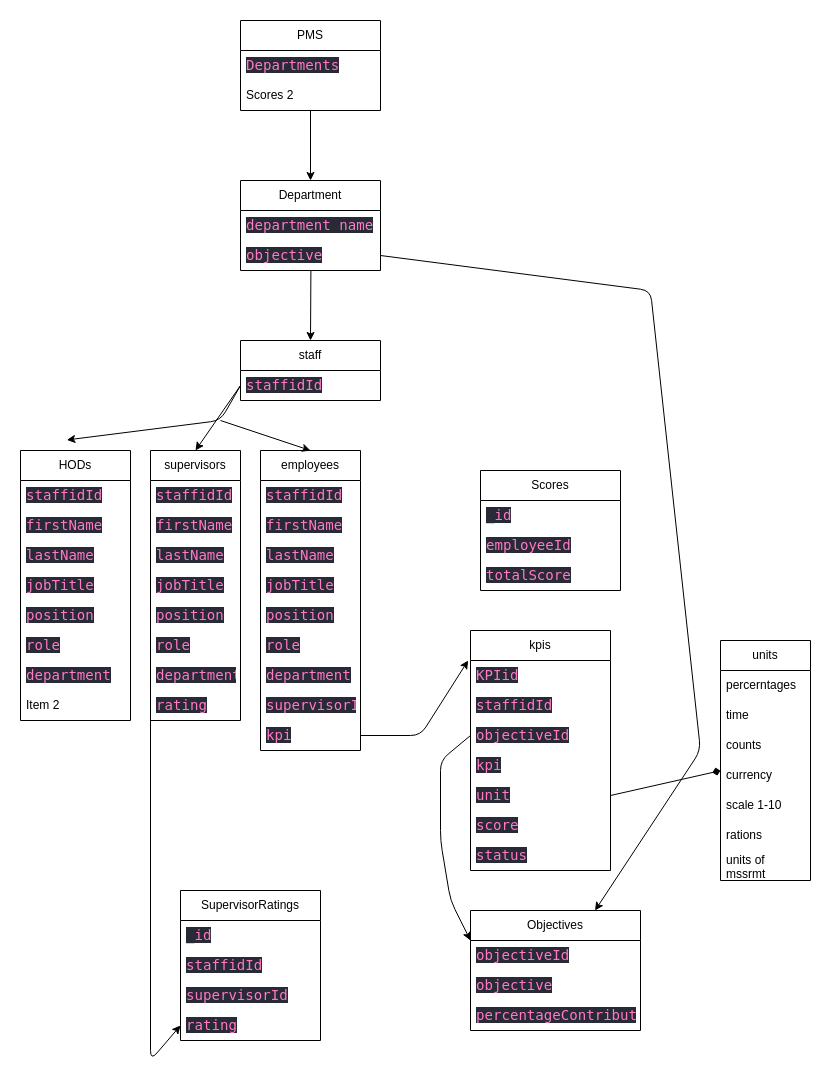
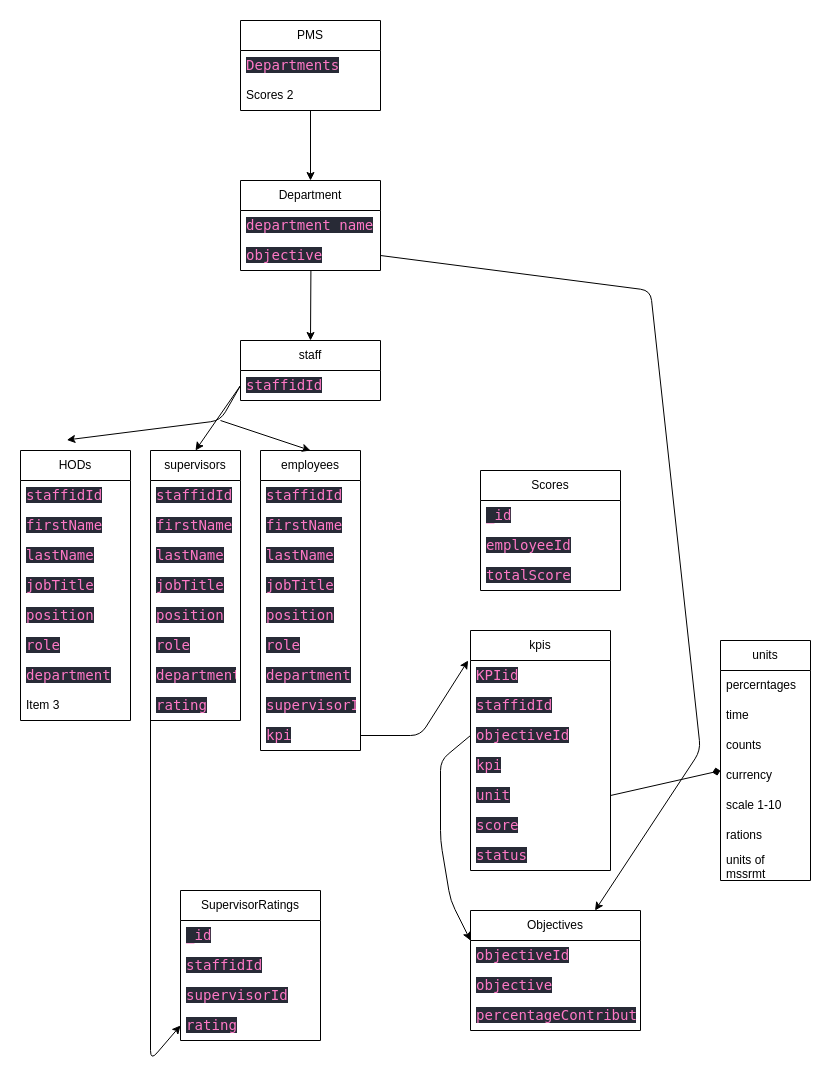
- <mxCell id="10" value="Item 2" style="text;strokeColor=none;fillColor=none;align=left;verticalAlign=middle;spacingLeft=4;spacingRight=4;overflow=hidden;points=[[0,0.5],[1,0.5]];portConstraint=eastwest;rotatable=0;whiteSpace=wrap;html=1;" parent="2" vertex="1"><mxGeometry y="240" width="110" height="30" as="geometry" /></mxCell>
+ <mxCell id="10" value="Item 3" style="text;strokeColor=none;fillColor=none;align=left;verticalAlign=middle;spacingLeft=4;spacingRight=4;overflow=hidden;points=[[0,0.5],[1,0.5]];portConstraint=eastwest;rotatable=0;whiteSpace=wrap;html=1;" parent="2" vertex="1"><mxGeometry y="240" width="110" height="30" as="geometry" /></mxCell>
